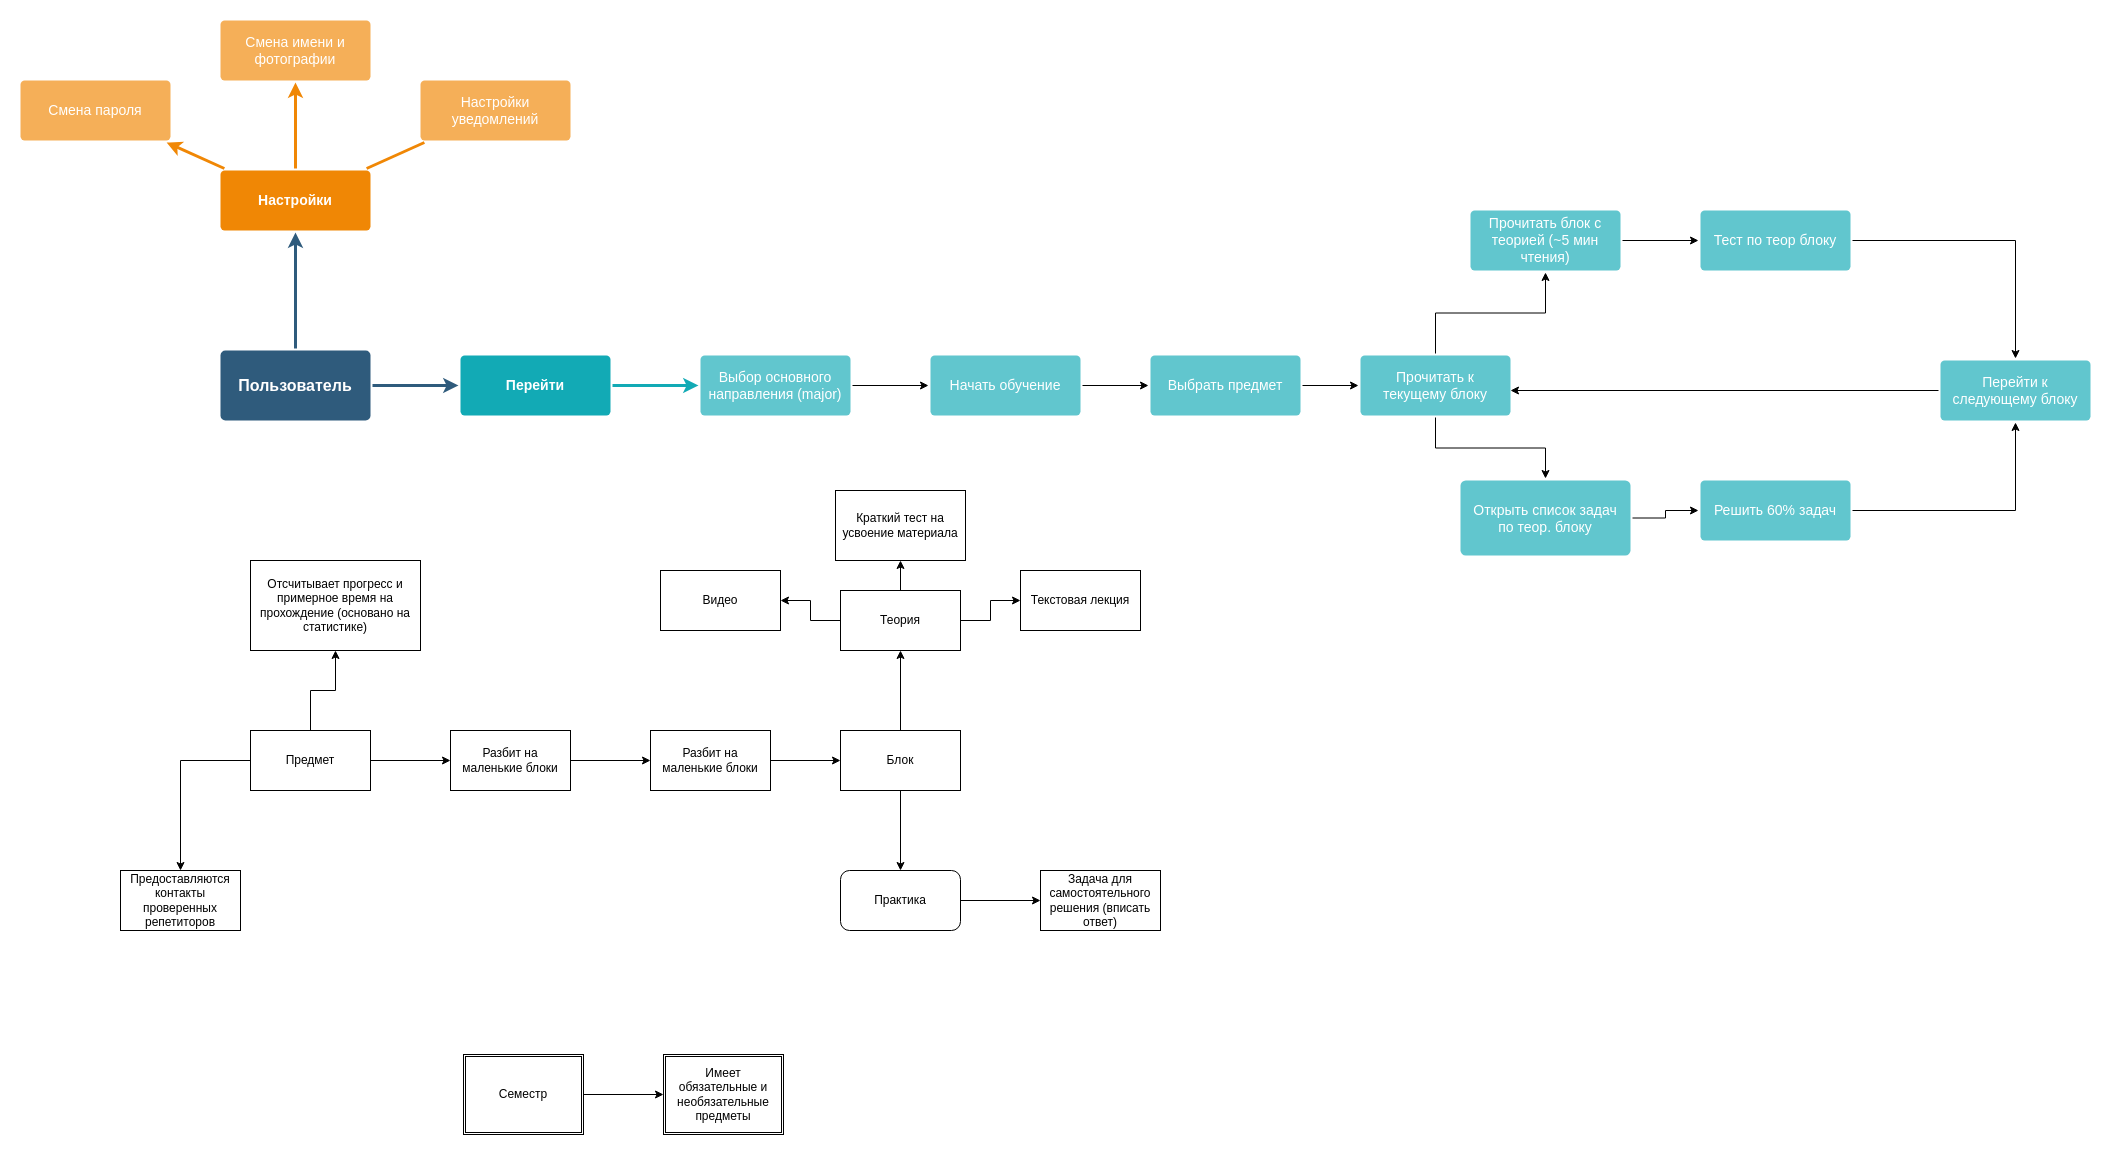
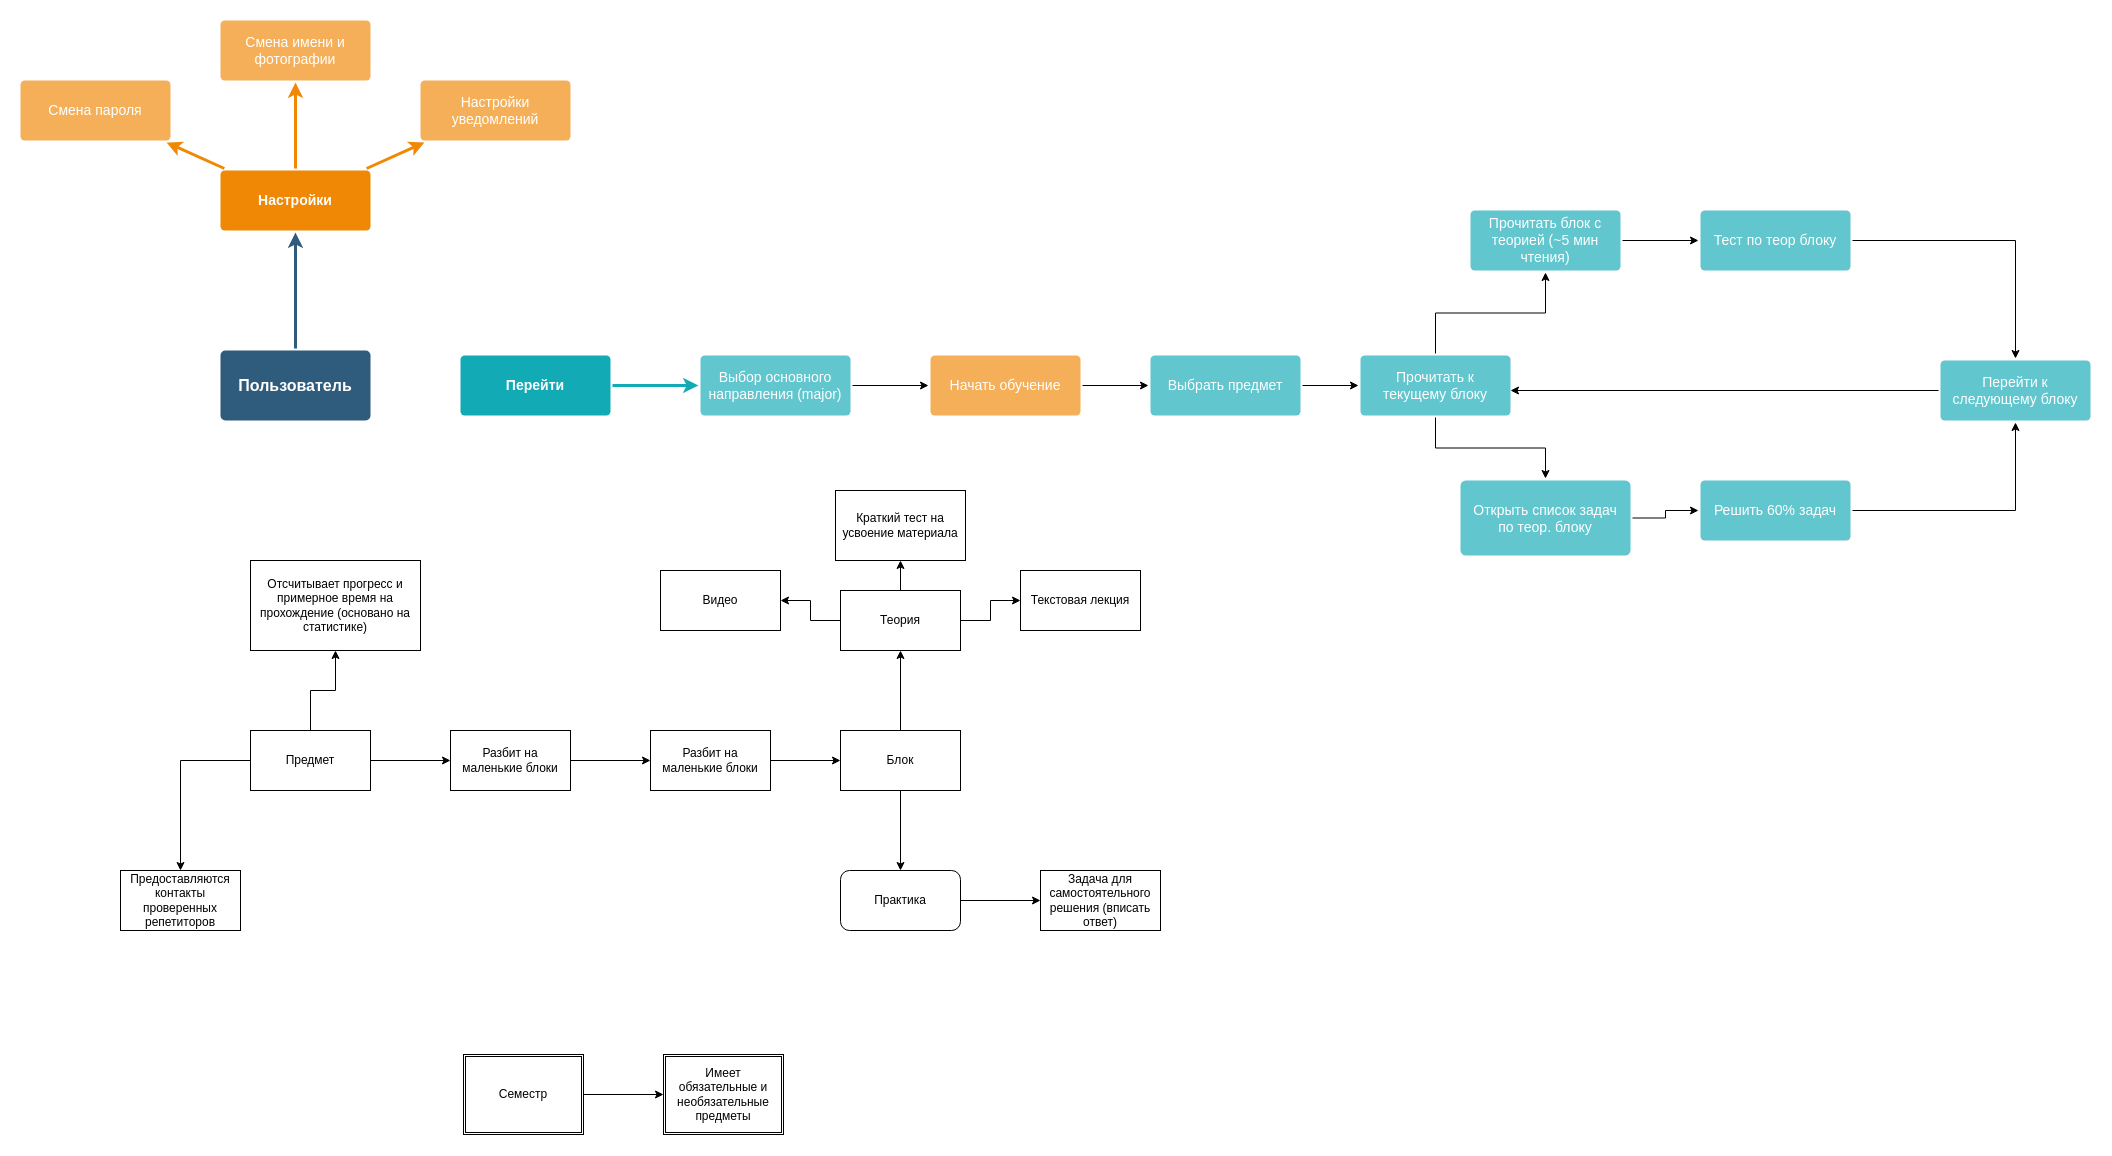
- <mxCell id="7" value="" style="edgeStyle=none;rounded=0;jumpStyle=none;html=1;shadow=0;labelBackgroundColor=none;startArrow=none;startFill=0;endArrow=none;endFill=1;jettySize=auto;orthogonalLoop=1;strokeColor=#F08705;strokeWidth=3;fontFamily=Helvetica;fontSize=14;fontColor=#FFFFFF;spacing=5;" parent="1" source="5" target="6" edge="1"><mxGeometry relative="1" as="geometry" /></mxCell>
+ <mxCell id="7" value="" style="edgeStyle=none;rounded=0;jumpStyle=none;html=1;shadow=0;labelBackgroundColor=none;startArrow=none;startFill=0;endArrow=classic;endFill=1;jettySize=auto;orthogonalLoop=1;strokeColor=#F08705;strokeWidth=3;fontFamily=Helvetica;fontSize=14;fontColor=#FFFFFF;spacing=5;" parent="1" source="5" target="6" edge="1"><mxGeometry relative="1" as="geometry" /></mxCell>
- <mxCell id="3" value="" style="edgeStyle=none;rounded=0;jumpStyle=none;html=1;shadow=0;labelBackgroundColor=none;startArrow=none;startFill=0;endArrow=classic;endFill=1;jettySize=auto;orthogonalLoop=1;strokeColor=#2F5B7C;strokeWidth=3;fontFamily=Helvetica;fontSize=16;fontColor=#23445D;spacing=5;" parent="1" source="4" target="12" edge="1"><mxGeometry relative="1" as="geometry" /></mxCell>
- <mxCell id="17" value="Начать обучение" style="rounded=1;whiteSpace=wrap;html=1;shadow=0;labelBackgroundColor=none;strokeColor=none;strokeWidth=3;fillColor=#61c6ce;fontFamily=Helvetica;fontSize=14;fontColor=#FFFFFF;align=center;spacing=5;fontStyle=0;arcSize=7;perimeterSpacing=2;" vertex="1" parent="1"><mxGeometry x="930" y="355" width="150" height="60" as="geometry" /></mxCell>
+ <mxCell id="17" value="Начать обучение" style="rounded=1;whiteSpace=wrap;html=1;shadow=0;labelBackgroundColor=none;strokeColor=none;strokeWidth=3;fillColor=#f5af58;fontFamily=Helvetica;fontSize=14;fontColor=#FFFFFF;align=center;spacing=5;fontStyle=0;arcSize=7;perimeterSpacing=2;" vertex="1" parent="1"><mxGeometry x="930" y="355" width="150" height="60" as="geometry" /></mxCell>
